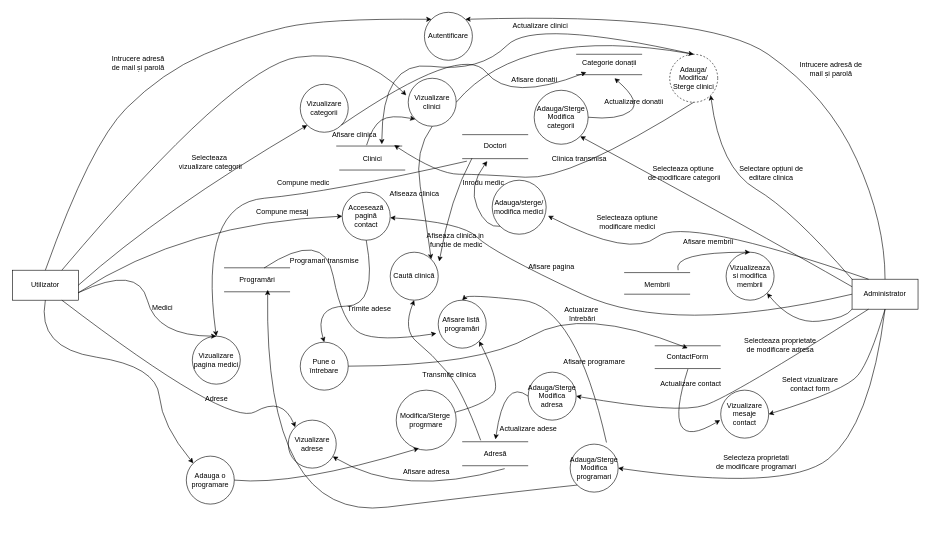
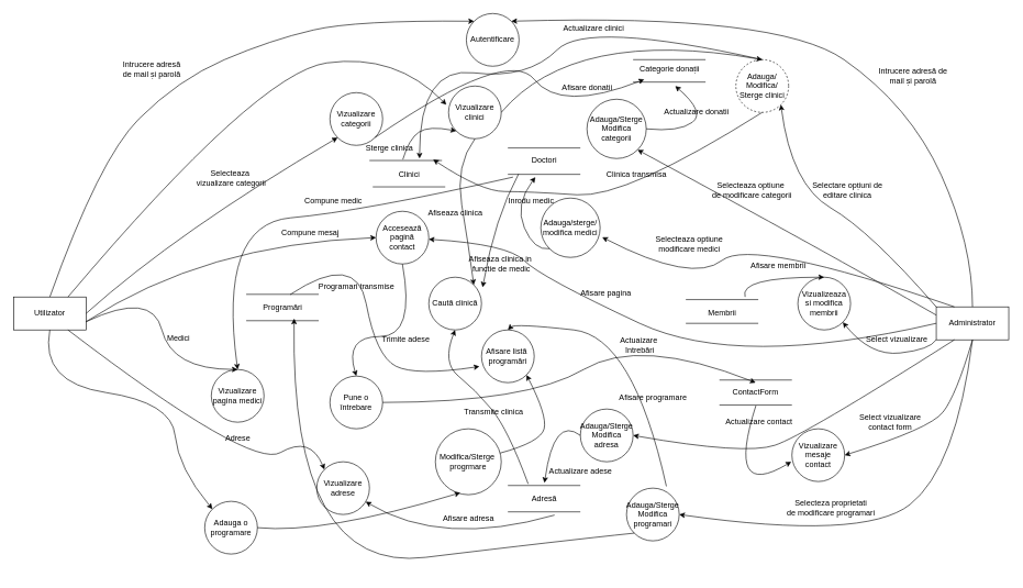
- <mxCell id="102" value="Afisare clinica" style="text;html=1;align=center;verticalAlign=middle;resizable=0;points=[];autosize=1;strokeColor=none;fillColor=none;" vertex="1" parent="1"><mxGeometry x="540" y="209" width="100" height="30" as="geometry" /></mxCell>
+ <mxCell id="102" value="Sterge clinica" style="text;html=1;align=center;verticalAlign=middle;resizable=0;points=[];autosize=1;strokeColor=none;fillColor=none;" vertex="1" parent="1"><mxGeometry x="540" y="209" width="100" height="30" as="geometry" /></mxCell>
+ <mxCell id="89" value="Select vizualizare" style="text;html=1;align=center;verticalAlign=middle;resizable=0;points=[];autosize=1;strokeColor=none;fillColor=none;" vertex="1" parent="1"><mxGeometry x="1300" y="500" width="120" height="30" as="geometry" /></mxCell>
- <mxCell id="93" value="Selecteaza proprietate&lt;br&gt;de modificare adresa" style="text;html=1;align=center;verticalAlign=middle;resizable=0;points=[];autosize=1;strokeColor=none;fillColor=none;" vertex="1" parent="1"><mxGeometry x="1230" y="554.5" width="140" height="40" as="geometry" /></mxCell>
